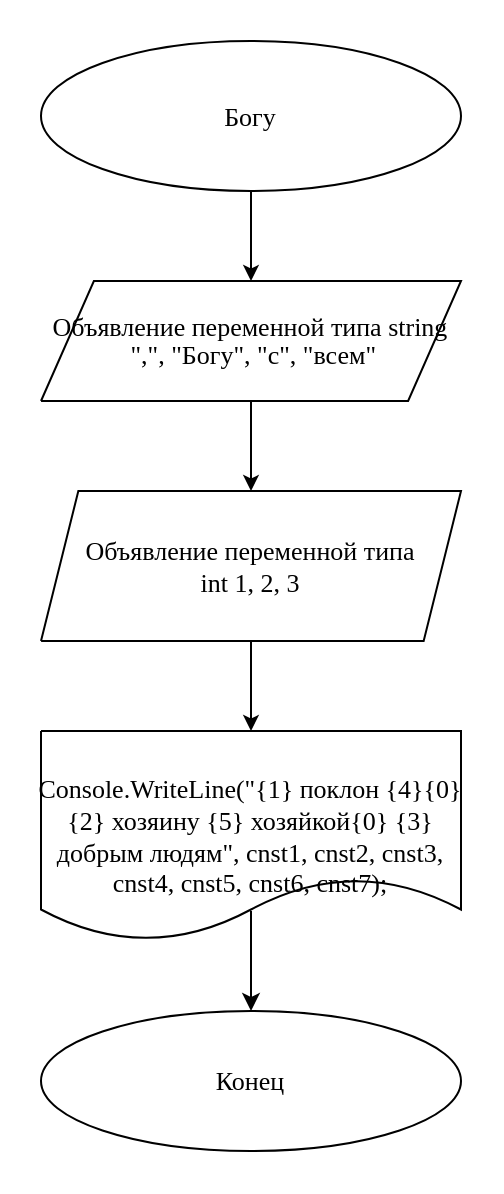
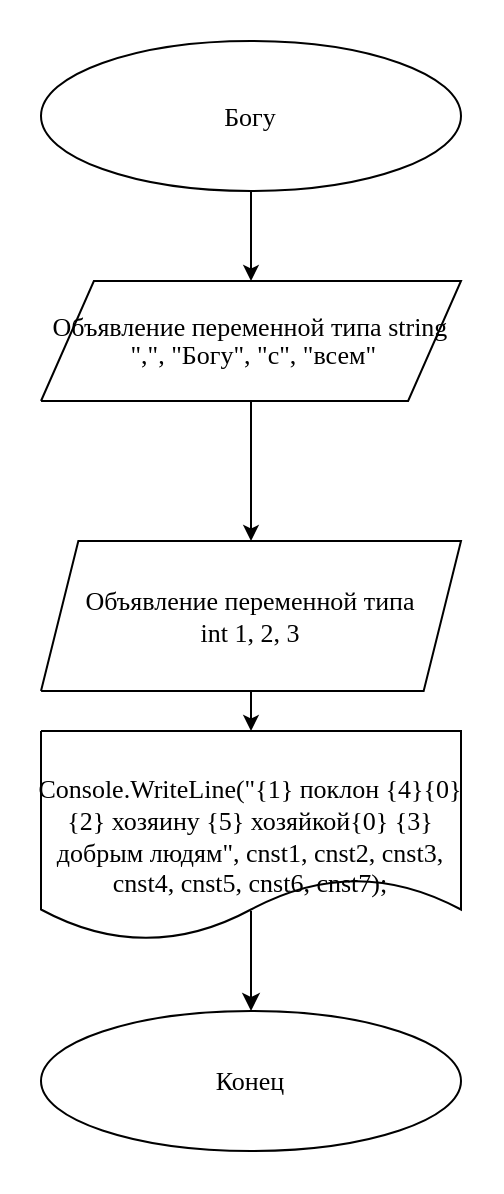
- <mxCell id="6" value="&lt;font style=&quot;font-size:13px;font-family:Times New Roman;color:#000000;direction:ltr;letter-spacing:0px;line-height:120.0%;opacity:1&quot;&gt;Объявление переменной типа &lt;br&gt;&lt;/font&gt;&lt;font style=&quot;font-size:13px;font-family:Times New Roman;color:#000000;direction:ltr;letter-spacing:0px;line-height:120.0%;opacity:1&quot;&gt;int 1, 2, 3&lt;/font&gt;" style="verticalAlign=middle;align=center;vsdxID=3;fillColor=#ffffff;gradientColor=none;shape=stencil(bc5BDoQgDIXhq5AeQGCnSeldTKzSyIBBZnRuPxE3Gmf7pXn9cfX9wmotOc28yVC8A4mesxQgHFPmKad3HAiXvnjCV/qw2h0YUF8H1hjQhEFixbZpu+o3PY4e2NnG2n8bt2F9Ph0lhLPwsGuUrvn0Aw==);strokeColor=#000000;spacingTop=-3;spacingBottom=-3;spacingLeft=-3;spacingRight=-3;labelBackgroundColor=none;rounded=0;html=1;whiteSpace=wrap;" parent="3" vertex="1"><mxGeometry x="20" y="245" width="210" height="75" as="geometry" /></mxCell>
+ <mxCell id="6" value="&lt;font style=&quot;font-size:13px;font-family:Times New Roman;color:#000000;direction:ltr;letter-spacing:0px;line-height:120.0%;opacity:1&quot;&gt;Объявление переменной типа &lt;br&gt;&lt;/font&gt;&lt;font style=&quot;font-size:13px;font-family:Times New Roman;color:#000000;direction:ltr;letter-spacing:0px;line-height:120.0%;opacity:1&quot;&gt;int 1, 2, 3&lt;/font&gt;" style="verticalAlign=middle;align=center;vsdxID=3;fillColor=#ffffff;gradientColor=none;shape=stencil(bc5BDoQgDIXhq5AeQGCnSeldTKzSyIBBZnRuPxE3Gmf7pXn9cfX9wmotOc28yVC8A4mesxQgHFPmKad3HAiXvnjCV/qw2h0YUF8H1hjQhEFixbZpu+o3PY4e2NnG2n8bt2F9Ph0lhLPwsGuUrvn0Aw==);strokeColor=#000000;spacingTop=-3;spacingBottom=-3;spacingLeft=-3;spacingRight=-3;labelBackgroundColor=none;rounded=0;html=1;whiteSpace=wrap;" parent="3" vertex="1"><mxGeometry x="20" y="270" width="210" height="75" as="geometry" /></mxCell>
